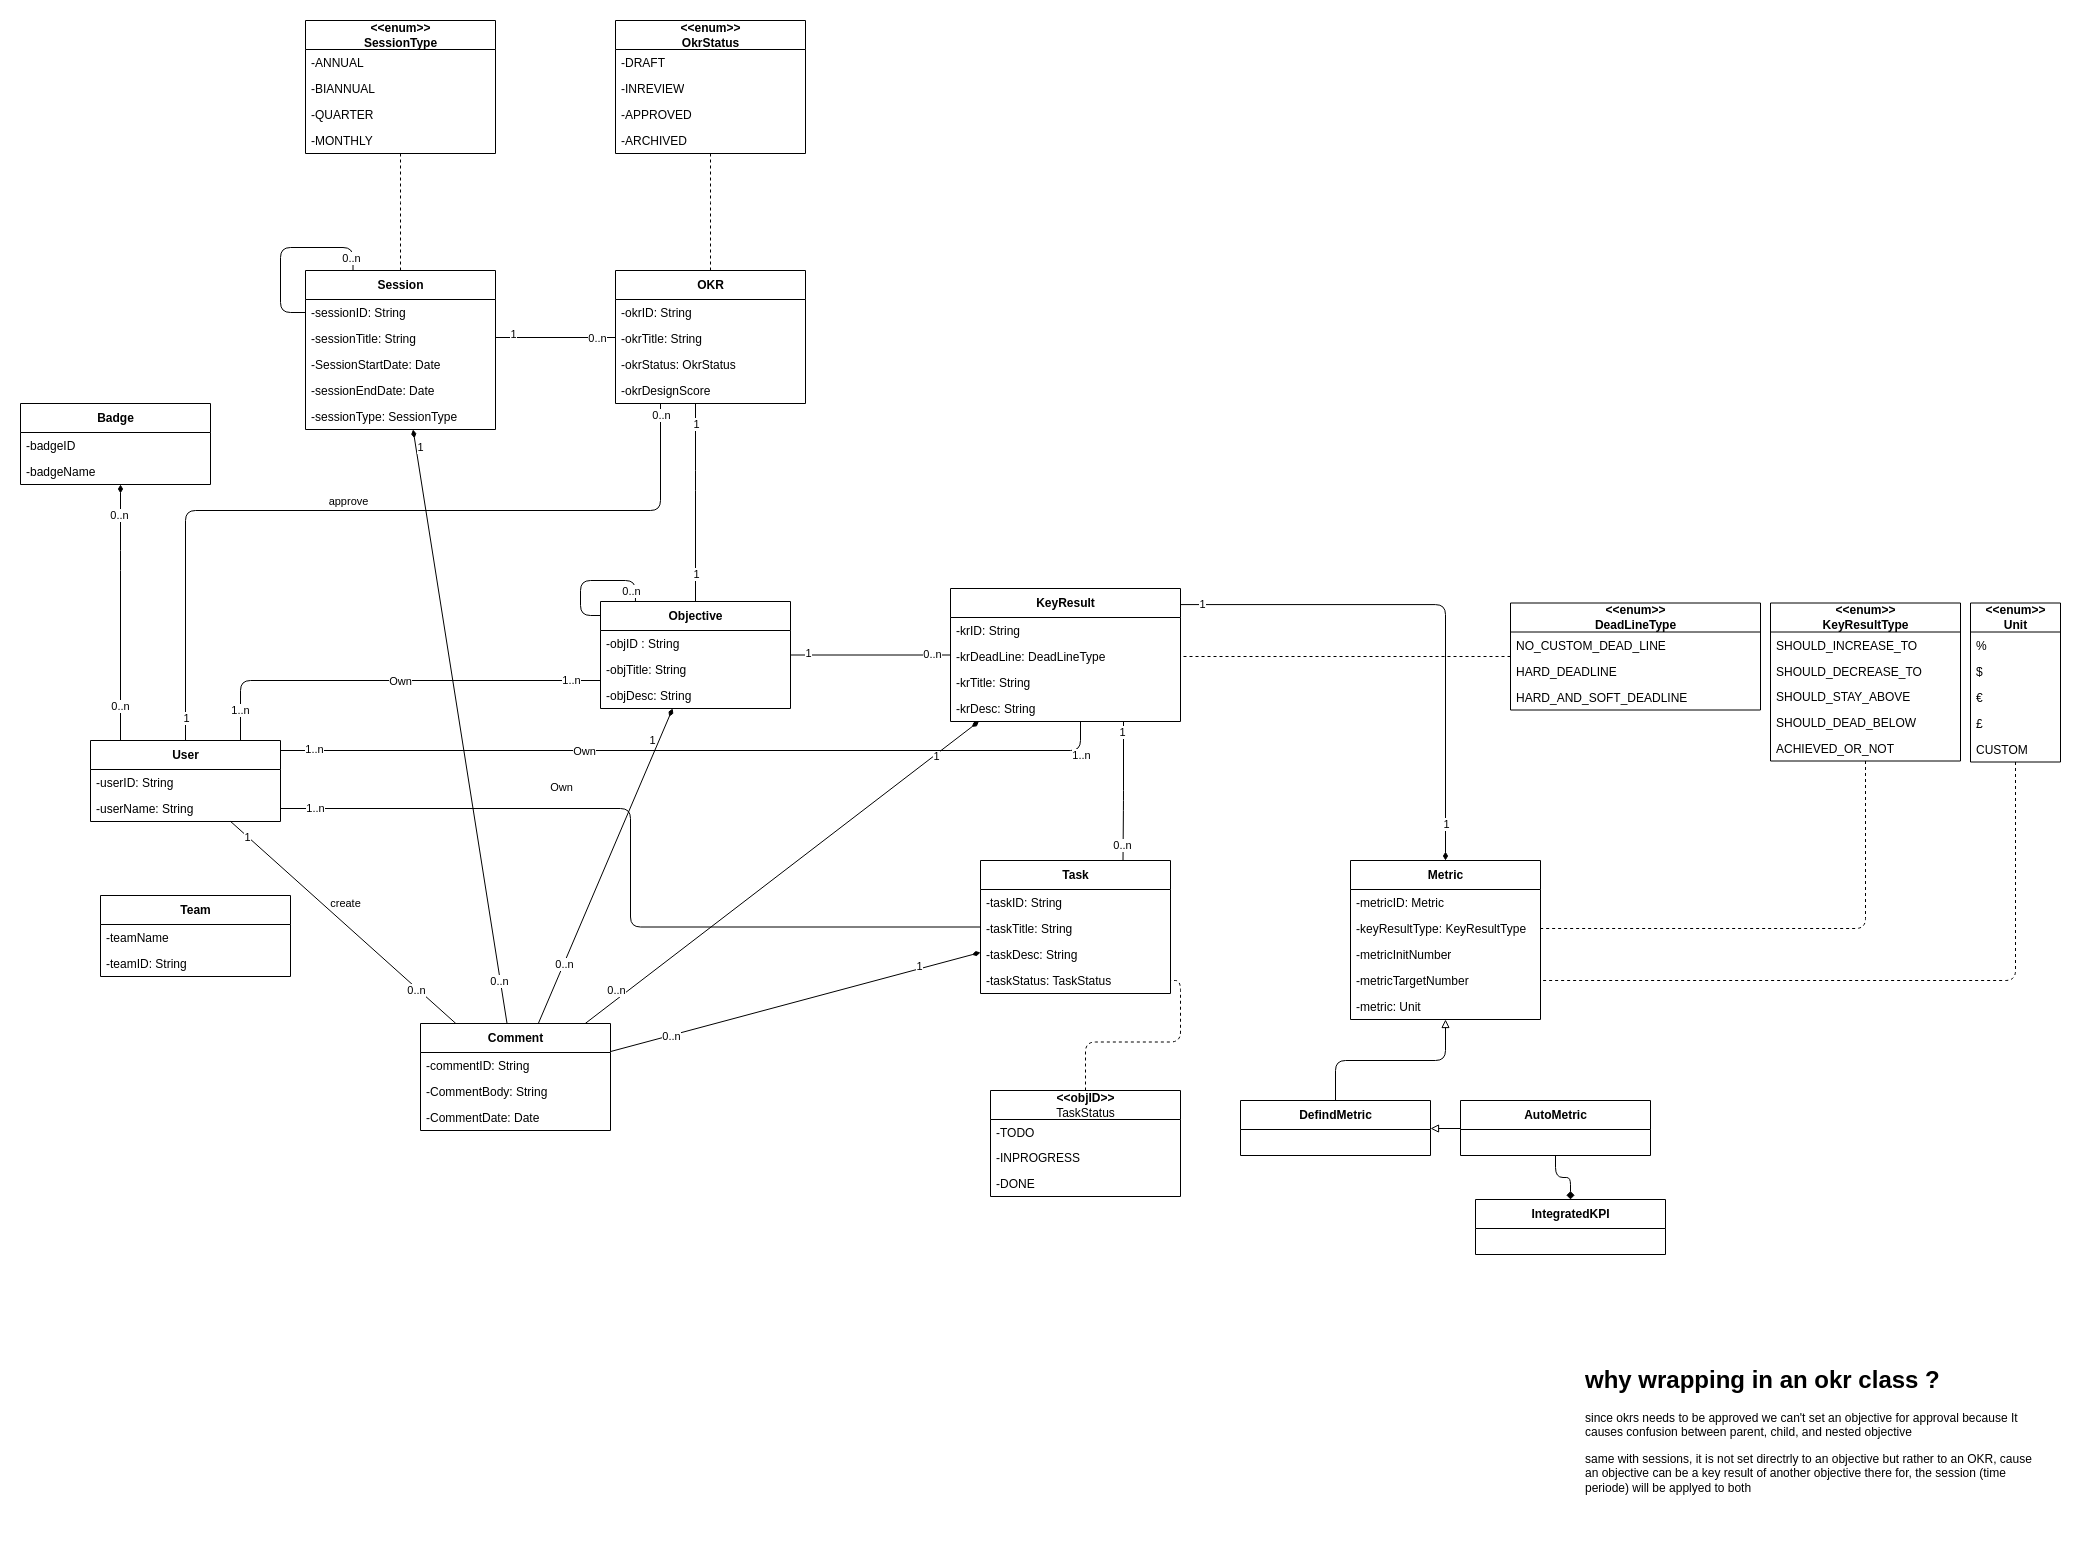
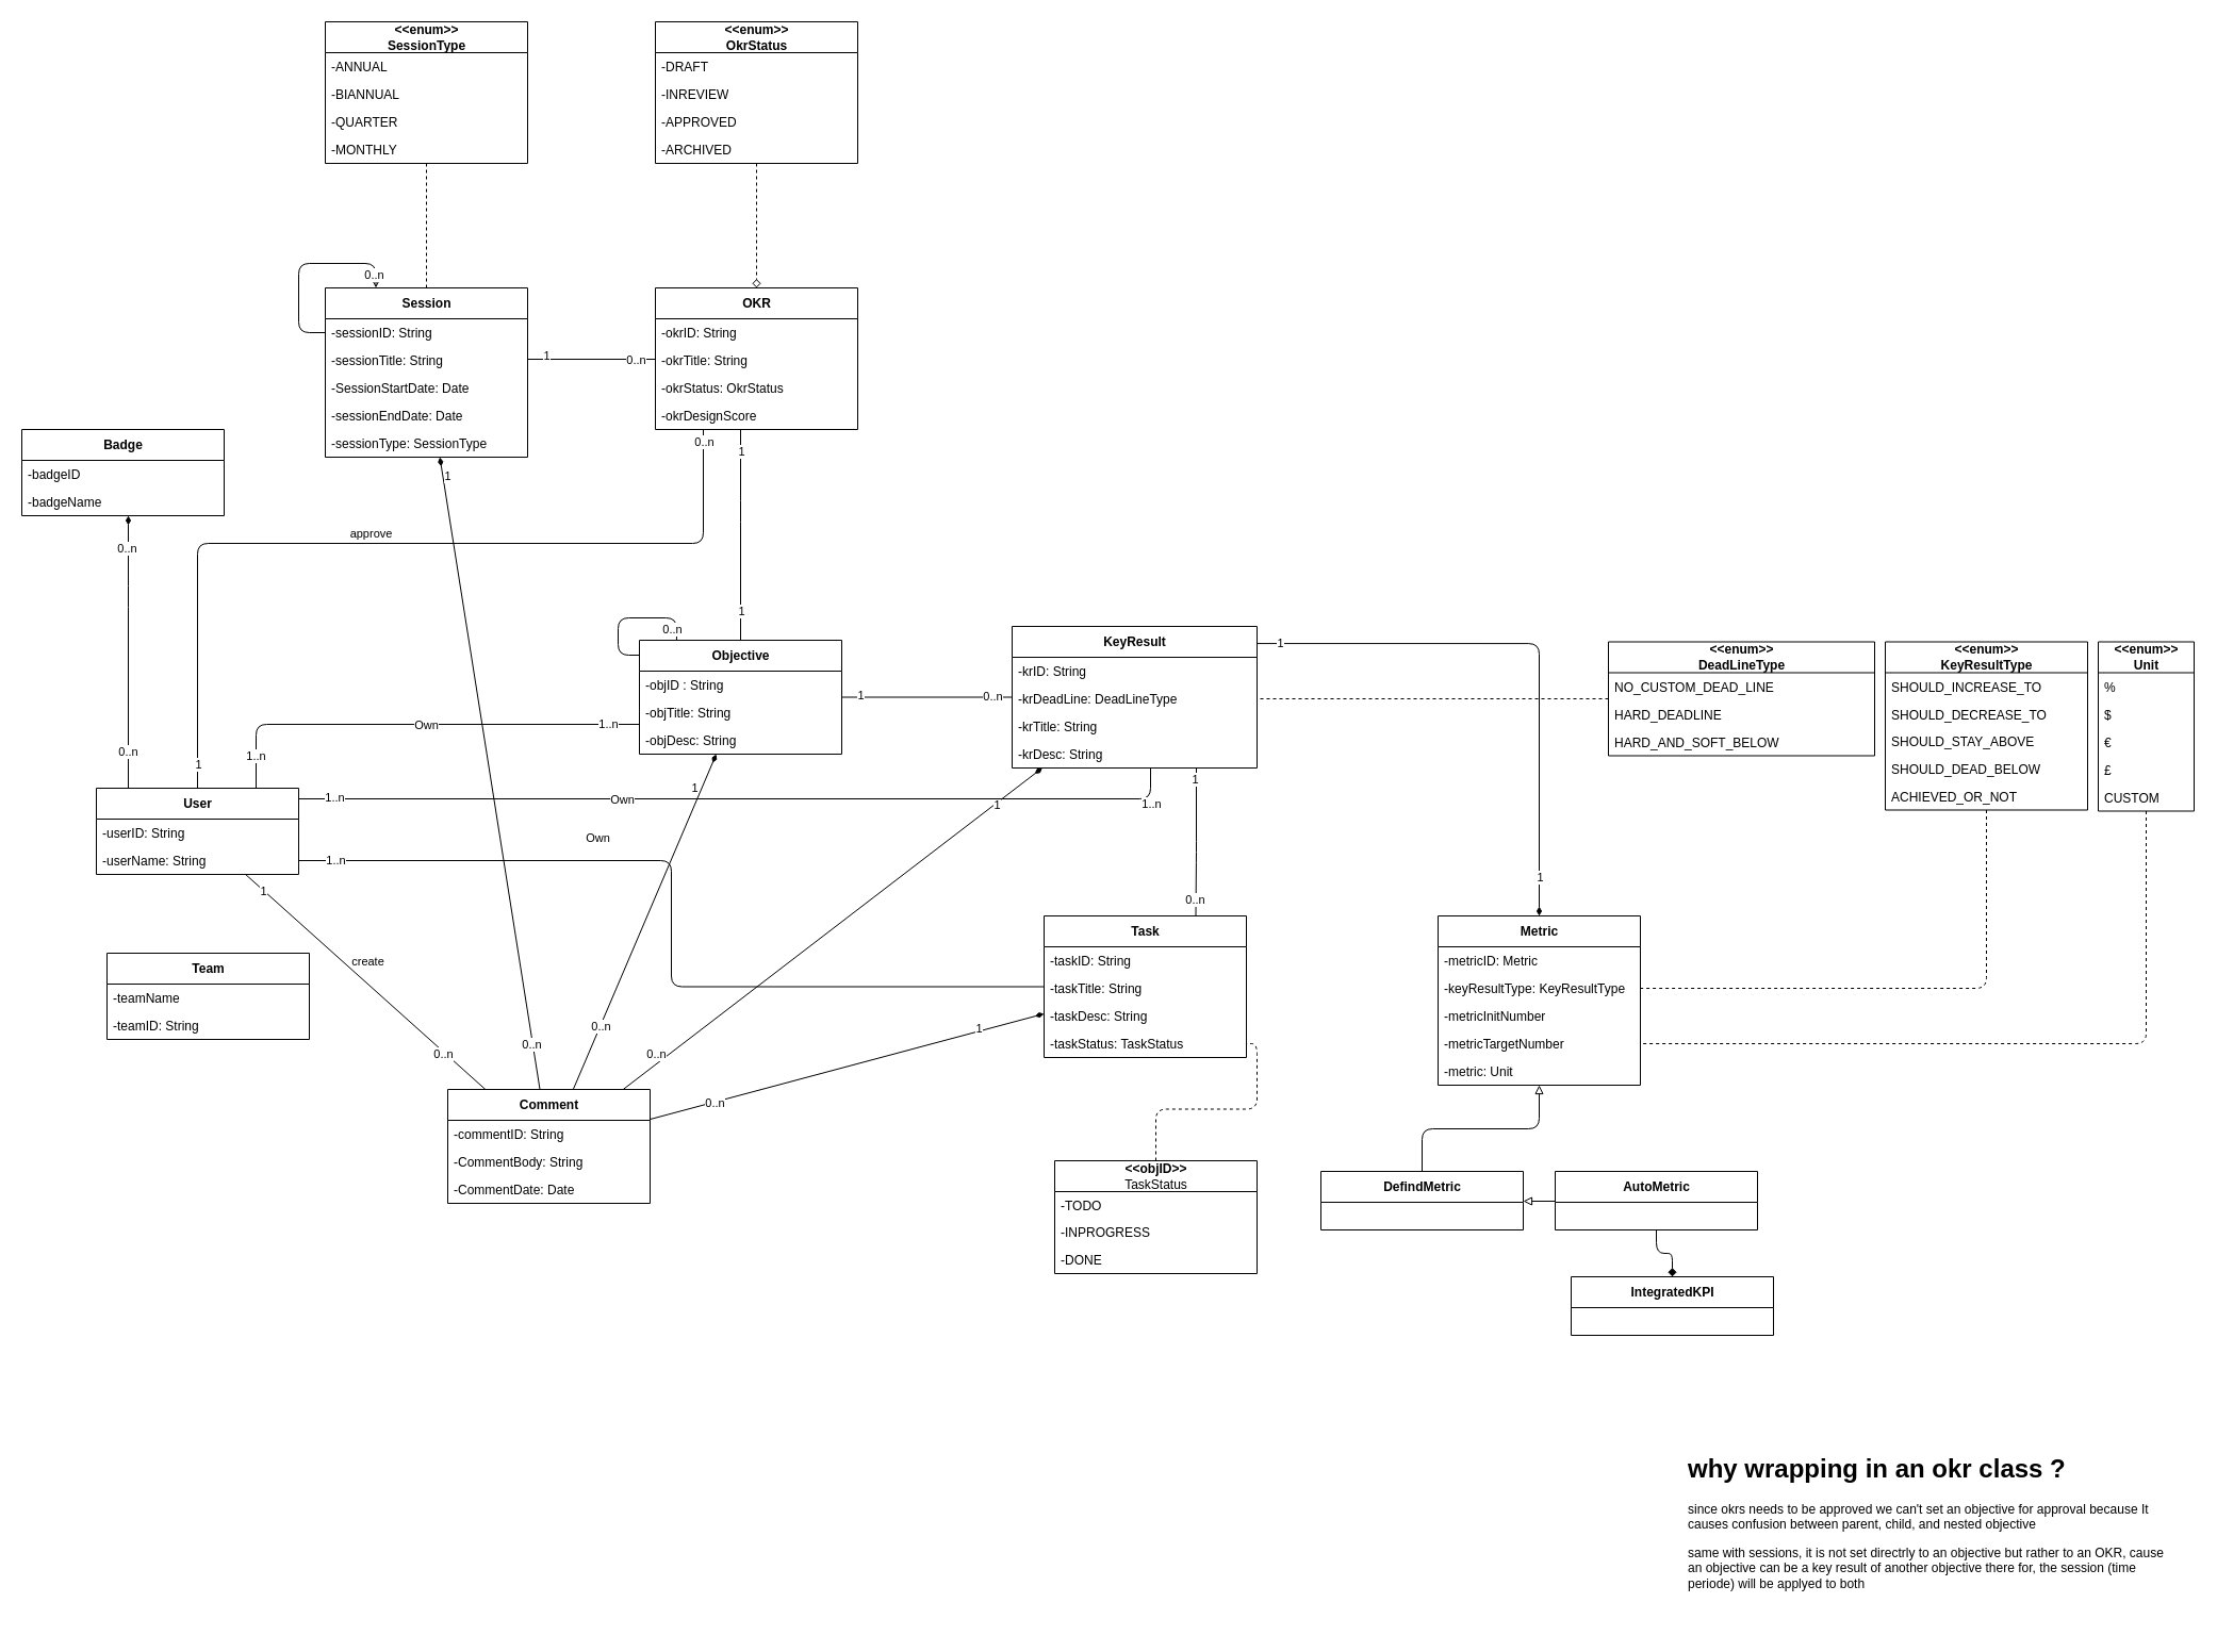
- <mxCell id="34" style="edgeStyle=orthogonalEdgeStyle;jumpStyle=none;html=1;endArrow=none;endFill=0;entryX=0.25;entryY=0;entryDx=0;entryDy=0;exitX=0;exitY=0.5;exitDx=0;exitDy=0;" parent="28" source="29" target="28" edge="1"><mxGeometry relative="1" as="geometry"><mxPoint x="-35" y="-13.0" as="targetPoint" /><mxPoint x="-55" y="57" as="sourcePoint" /><Array as="points"><mxPoint x="-25" y="42" /><mxPoint x="-25" y="-23" /><mxPoint x="47" y="-23" /></Array></mxGeometry></mxCell>
+ <mxCell id="34" style="edgeStyle=orthogonalEdgeStyle;jumpStyle=none;html=1;endArrow=open;endFill=0;entryX=0.25;entryY=0;entryDx=0;entryDy=0;exitX=0;exitY=0.5;exitDx=0;exitDy=0;" parent="28" source="29" target="28" edge="1"><mxGeometry relative="1" as="geometry"><mxPoint x="-35" y="-13.0" as="targetPoint" /><mxPoint x="-55" y="57" as="sourcePoint" /><Array as="points"><mxPoint x="-25" y="42" /><mxPoint x="-25" y="-23" /><mxPoint x="47" y="-23" /></Array></mxGeometry></mxCell>
- <mxCell id="83" style="edgeStyle=elbowEdgeStyle;elbow=vertical;html=1;entryX=0.5;entryY=0;entryDx=0;entryDy=0;endArrow=none;endFill=0;dashed=1;" parent="1" source="84" target="5" edge="1"><mxGeometry relative="1" as="geometry" /></mxCell>
+ <mxCell id="83" style="edgeStyle=elbowEdgeStyle;elbow=vertical;html=1;entryX=0.5;entryY=0;entryDx=0;entryDy=0;endArrow=diamond;endFill=0;dashed=1;" parent="1" source="84" target="5" edge="1"><mxGeometry relative="1" as="geometry" /></mxCell>
- <mxCell id="123" value="HARD_AND_SOFT_DEADLINE" style="text;strokeColor=none;fillColor=none;align=left;verticalAlign=top;spacingLeft=4;spacingRight=4;overflow=hidden;rotatable=0;points=[[0,0.5],[1,0.5]];portConstraint=eastwest;shadow=0;fontFamily=Helvetica;fontSize=12;fontColor=default;startSize=29;html=1;" parent="120" vertex="1"><mxGeometry y="81" width="250" height="26" as="geometry" /></mxCell>
+ <mxCell id="123" value="HARD_AND_SOFT_BELOW" style="text;strokeColor=none;fillColor=none;align=left;verticalAlign=top;spacingLeft=4;spacingRight=4;overflow=hidden;rotatable=0;points=[[0,0.5],[1,0.5]];portConstraint=eastwest;shadow=0;fontFamily=Helvetica;fontSize=12;fontColor=default;startSize=29;html=1;" parent="120" vertex="1"><mxGeometry y="81" width="250" height="26" as="geometry" /></mxCell>
